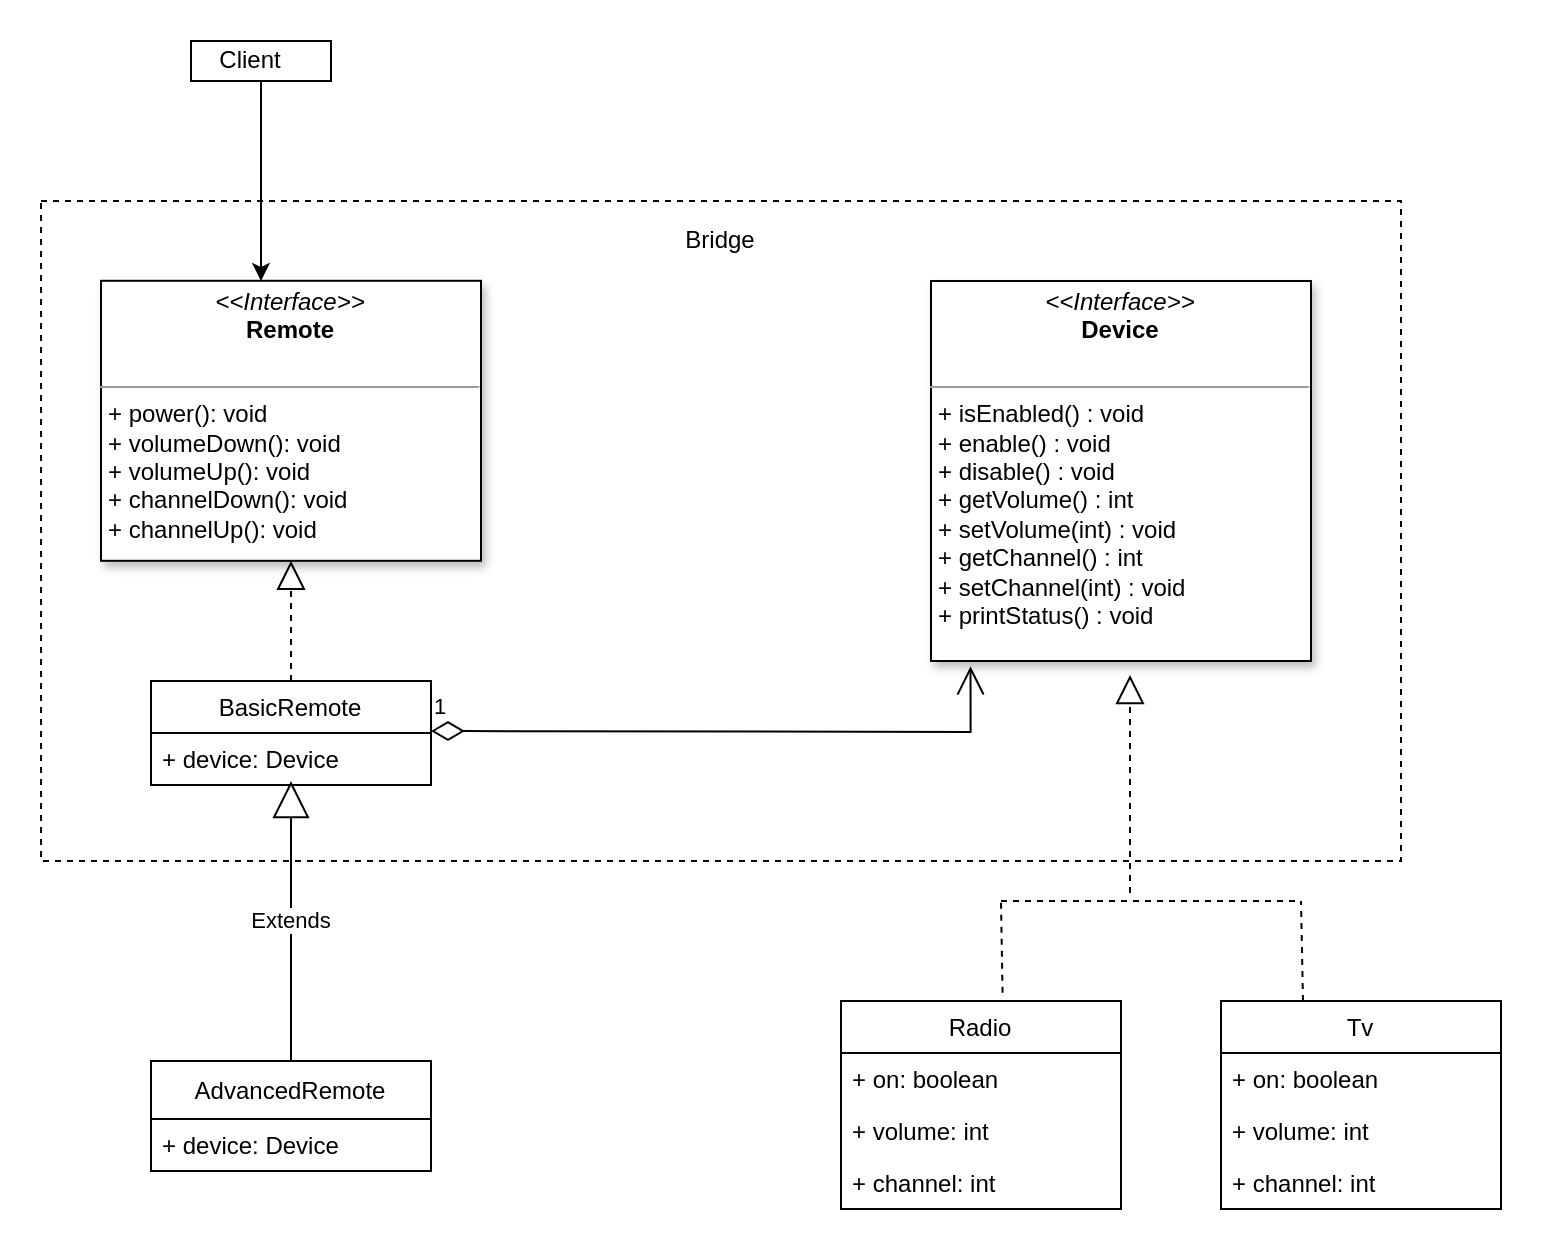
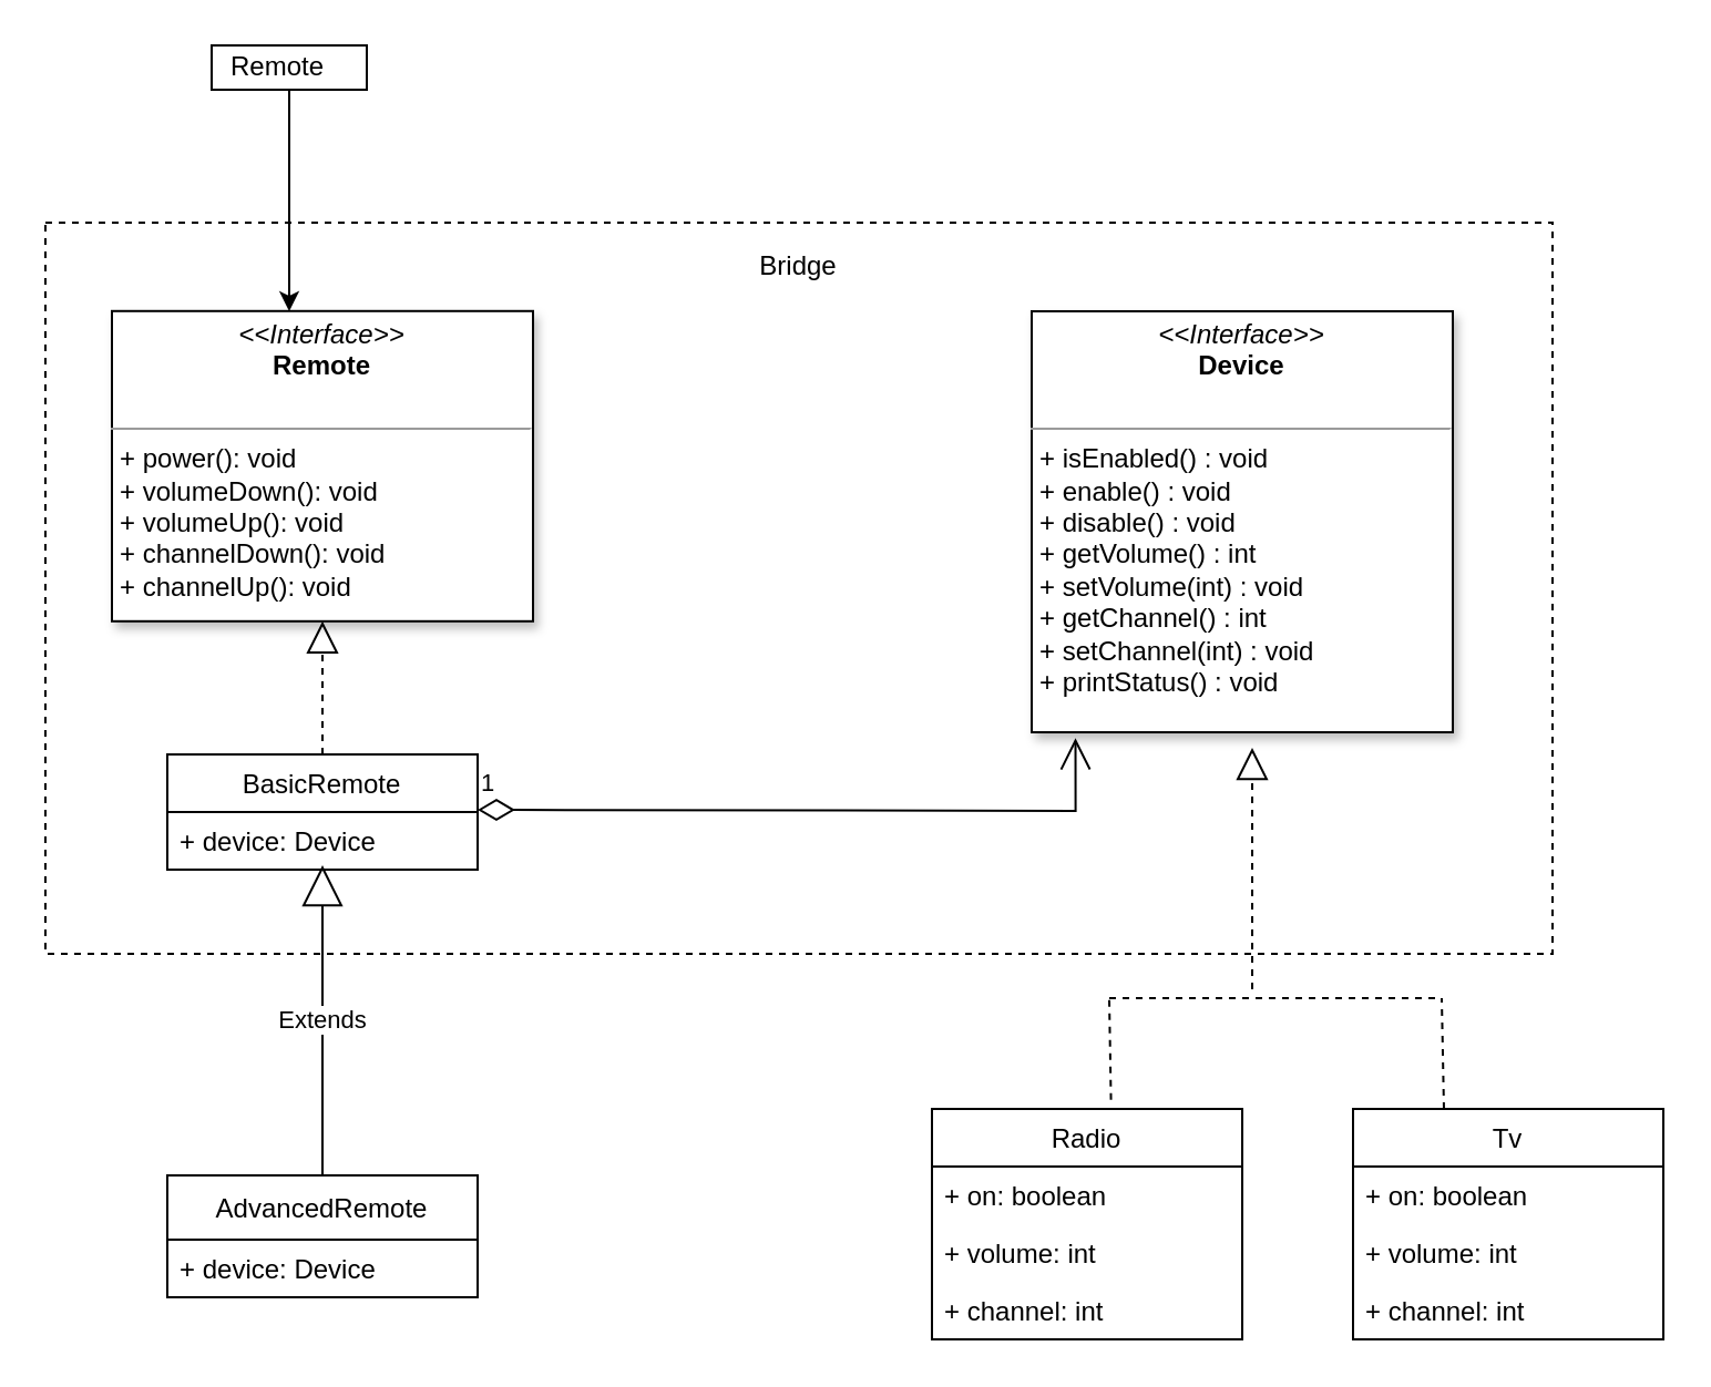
- <mxCell id="26" value="Client" style="text;html=1;strokeColor=none;fillColor=none;align=center;verticalAlign=middle;whiteSpace=wrap;rounded=0;shadow=0;" vertex="1" parent="1"><mxGeometry x="105" y="20" width="40" height="20" as="geometry" /></mxCell>
+ <mxCell id="26" value="Remote" style="text;html=1;strokeColor=none;fillColor=none;align=center;verticalAlign=middle;whiteSpace=wrap;rounded=0;shadow=0;" vertex="1" parent="1"><mxGeometry x="105" y="20" width="40" height="20" as="geometry" /></mxCell>
